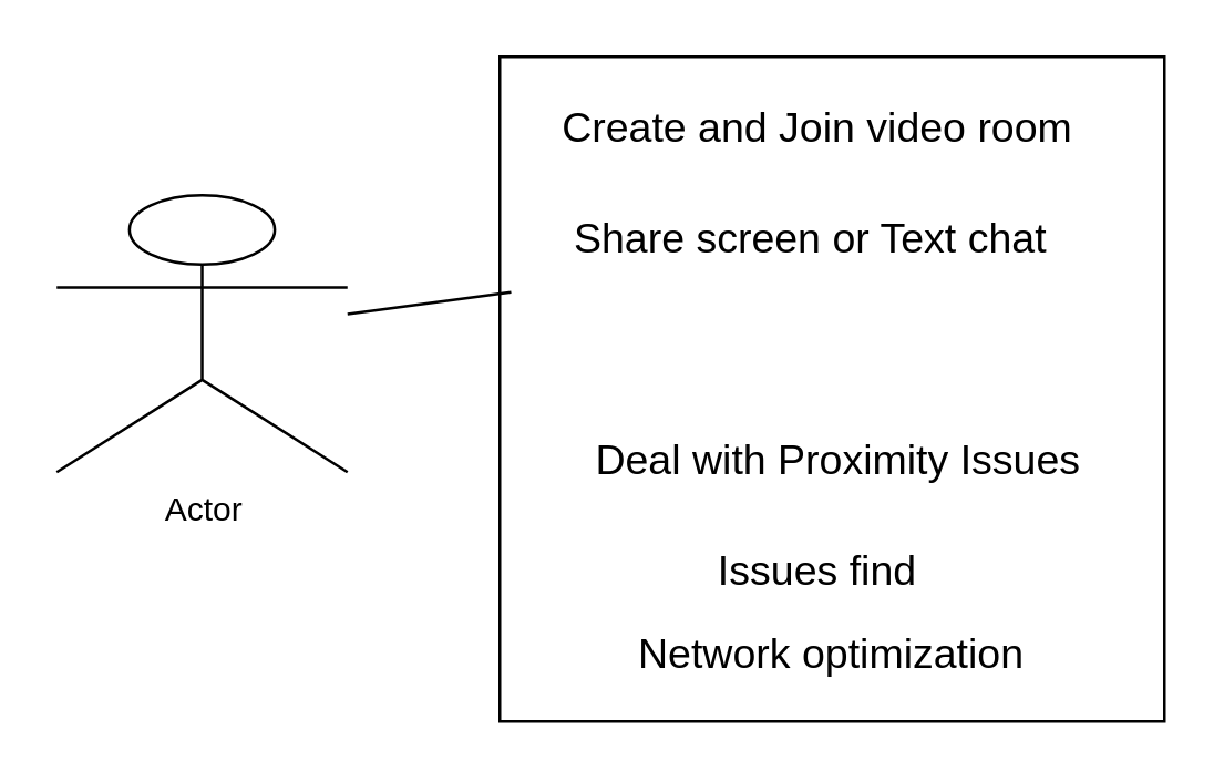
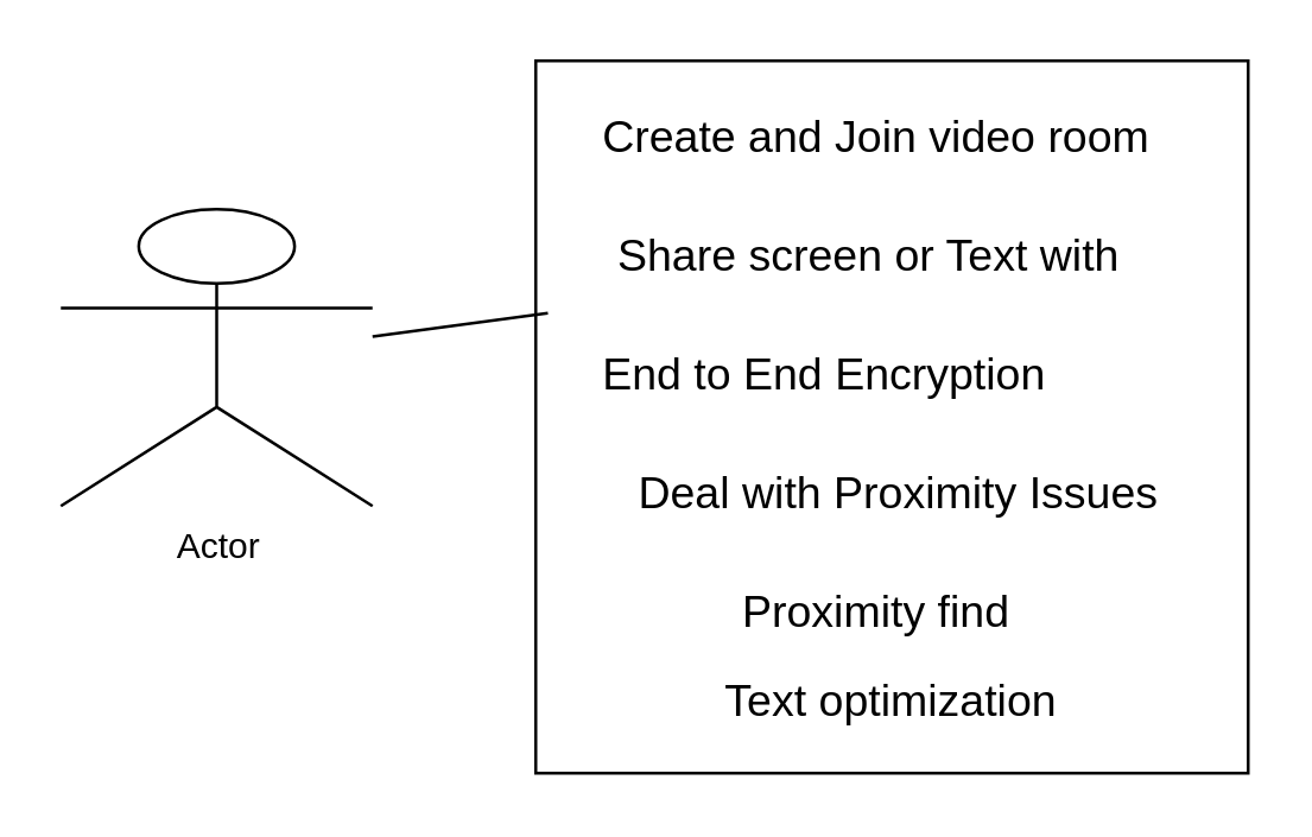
- <mxCell id="5" value="Share screen or Text chat" style="text;html=1;align=center;verticalAlign=middle;whiteSpace=wrap;rounded=0;fontSize=15;" parent="1" vertex="1"><mxGeometry x="205" y="70" width="175" height="30" as="geometry" /></mxCell>
+ <mxCell id="5" value="Share screen or Text with" style="text;html=1;align=center;verticalAlign=middle;whiteSpace=wrap;rounded=0;fontSize=15;" parent="1" vertex="1"><mxGeometry x="205" y="70" width="175" height="30" as="geometry" /></mxCell>
+ <mxCell id="6" value="End to End Encryption" style="text;html=1;align=center;verticalAlign=middle;whiteSpace=wrap;rounded=0;fontSize=15;" parent="1" vertex="1"><mxGeometry x="185" y="110" width="185" height="30" as="geometry" /></mxCell>
- <mxCell id="7" value="Issues find" style="text;html=1;align=center;verticalAlign=middle;whiteSpace=wrap;rounded=0;fontSize=15;" parent="1" vertex="1"><mxGeometry x="215" y="190" width="160" height="30" as="geometry" /></mxCell>
+ <mxCell id="7" value="Proximity find" style="text;html=1;align=center;verticalAlign=middle;whiteSpace=wrap;rounded=0;fontSize=15;" parent="1" vertex="1"><mxGeometry x="215" y="190" width="160" height="30" as="geometry" /></mxCell>
- <mxCell id="10" value="Network optimization" style="text;html=1;align=center;verticalAlign=middle;whiteSpace=wrap;rounded=0;fontSize=15;" vertex="1" parent="1"><mxGeometry x="220" y="220" width="160" height="30" as="geometry" /></mxCell>
+ <mxCell id="10" value="Text optimization" style="text;html=1;align=center;verticalAlign=middle;whiteSpace=wrap;rounded=0;fontSize=15;" vertex="1" parent="1"><mxGeometry x="220" y="220" width="160" height="30" as="geometry" /></mxCell>
